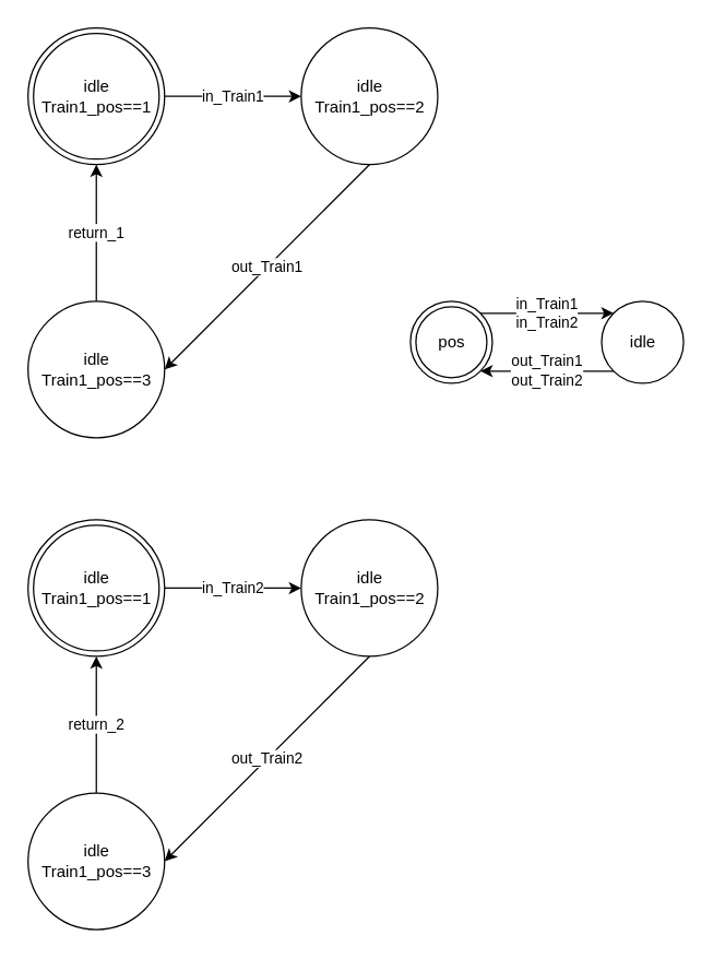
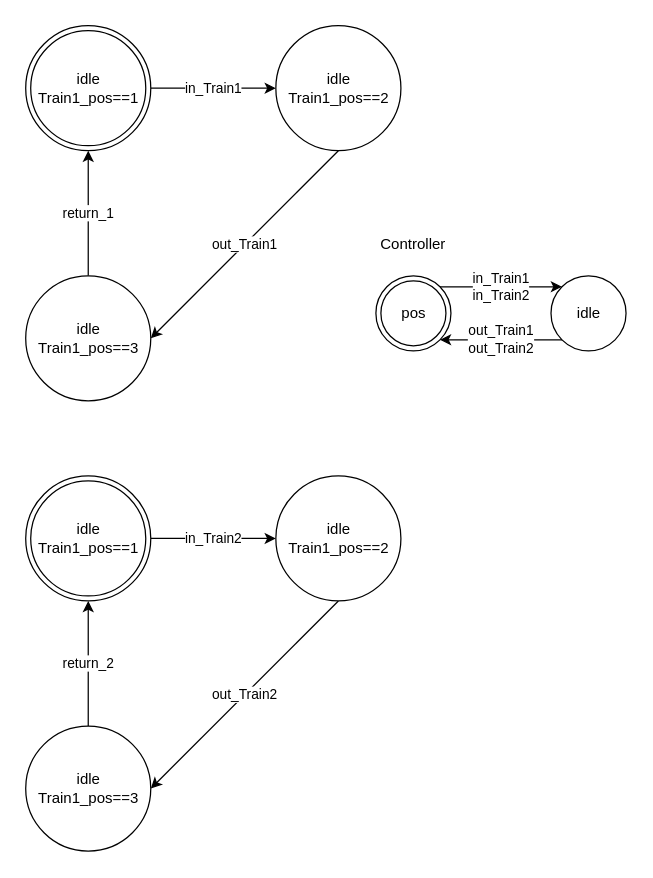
+ <mxCell id="7" value="Controller" style="text;html=1;strokeColor=none;fillColor=none;align=center;verticalAlign=middle;whiteSpace=wrap;rounded=0;" parent="1" vertex="1"><mxGeometry x="300" y="180" width="60" height="30" as="geometry" /></mxCell>
